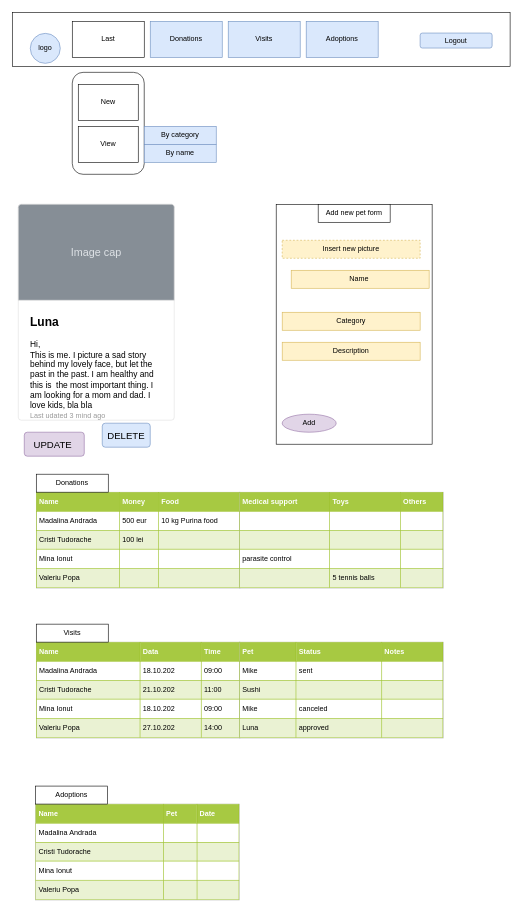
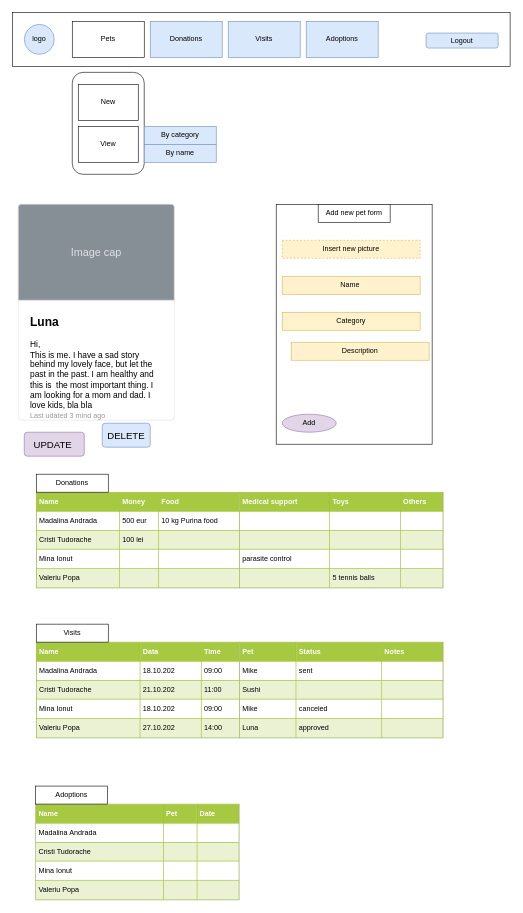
- <mxCell id="3" value="Last" style="rounded=0;whiteSpace=wrap;html=1;" parent="1" vertex="1"><mxGeometry x="120" y="35" width="120" height="60" as="geometry" /></mxCell>
+ <mxCell id="3" value="Pets" style="rounded=0;whiteSpace=wrap;html=1;" parent="1" vertex="1"><mxGeometry x="120" y="35" width="120" height="60" as="geometry" /></mxCell>
- <mxCell id="8" value="Logout" style="rounded=1;whiteSpace=wrap;html=1;fillColor=#dae8fc;strokeColor=#6c8ebf;" parent="1" vertex="1"><mxGeometry x="700" y="54.5" width="120" height="25" as="geometry" /></mxCell>
+ <mxCell id="8" value="Logout" style="rounded=1;whiteSpace=wrap;html=1;fillColor=#dae8fc;strokeColor=#6c8ebf;" parent="1" vertex="1"><mxGeometry x="710" y="54.5" width="120" height="25" as="geometry" /></mxCell>
- <mxCell id="4" value="logo" style="ellipse;whiteSpace=wrap;html=1;aspect=fixed;fillColor=#dae8fc;strokeColor=#6c8ebf;" parent="1" vertex="1"><mxGeometry x="50" y="55" width="50" height="50" as="geometry" /></mxCell>
+ <mxCell id="4" value="logo" style="ellipse;whiteSpace=wrap;html=1;aspect=fixed;fillColor=#dae8fc;strokeColor=#6c8ebf;" parent="1" vertex="1"><mxGeometry x="40" y="40" width="50" height="50" as="geometry" /></mxCell>
- <mxCell id="23" value="Name&amp;nbsp;" style="rounded=0;whiteSpace=wrap;html=1;fillColor=#fff2cc;strokeColor=#d6b656;" parent="1" vertex="1"><mxGeometry x="485" y="450" width="230" height="30" as="geometry" /></mxCell>
+ <mxCell id="23" value="Name&amp;nbsp;" style="rounded=0;whiteSpace=wrap;html=1;fillColor=#fff2cc;strokeColor=#d6b656;" parent="1" vertex="1"><mxGeometry x="470" y="460" width="230" height="30" as="geometry" /></mxCell>
- <mxCell id="21" value="Description" style="rounded=0;whiteSpace=wrap;html=1;fillColor=#fff2cc;strokeColor=#d6b656;" parent="1" vertex="1"><mxGeometry x="470" y="570" width="230" height="30" as="geometry" /></mxCell>
+ <mxCell id="21" value="Description" style="rounded=0;whiteSpace=wrap;html=1;fillColor=#fff2cc;strokeColor=#d6b656;" parent="1" vertex="1"><mxGeometry x="485" y="570" width="230" height="30" as="geometry" /></mxCell>
- <mxCell id="14" value="&lt;span style=&quot;font-size: 20px&quot;&gt;&lt;b&gt;Luna&lt;/b&gt;&lt;/span&gt;&lt;br&gt;&lt;br&gt;Hi,&lt;br&gt;This is me. I picture a sad story behind my lovely face, but let the past in the past. I am healthy and this is&amp;nbsp; the most important thing. I am looking for a mom and dad. I love kids, bla bla&lt;br&gt;&lt;font color=&quot;#999999&quot; style=&quot;font-size: 12px&quot;&gt;Last udated 3 mind ago&lt;/font&gt;" style="html=1;shadow=0;dashed=0;shape=mxgraph.bootstrap.rrect;rSize=5;strokeColor=#DFDFDF;html=1;whiteSpace=wrap;fillColor=#ffffff;fontColor=#000000;verticalAlign=top;align=left;spacing=20;spacingBottom=0;fontSize=14;spacingTop=160;" parent="1" vertex="1"><mxGeometry x="30" y="340" width="260" height="360" as="geometry" /></mxCell>
+ <mxCell id="14" value="&lt;span style=&quot;font-size: 20px&quot;&gt;&lt;b&gt;Luna&lt;/b&gt;&lt;/span&gt;&lt;br&gt;&lt;br&gt;Hi,&lt;br&gt;This is me. I have a sad story behind my lovely face, but let the past in the past. I am healthy and this is&amp;nbsp; the most important thing. I am looking for a mom and dad. I love kids, bla bla&lt;br&gt;&lt;font color=&quot;#999999&quot; style=&quot;font-size: 12px&quot;&gt;Last udated 3 mind ago&lt;/font&gt;" style="html=1;shadow=0;dashed=0;shape=mxgraph.bootstrap.rrect;rSize=5;strokeColor=#DFDFDF;html=1;whiteSpace=wrap;fillColor=#ffffff;fontColor=#000000;verticalAlign=top;align=left;spacing=20;spacingBottom=0;fontSize=14;spacingTop=160;" parent="1" vertex="1"><mxGeometry x="30" y="340" width="260" height="360" as="geometry" /></mxCell>
